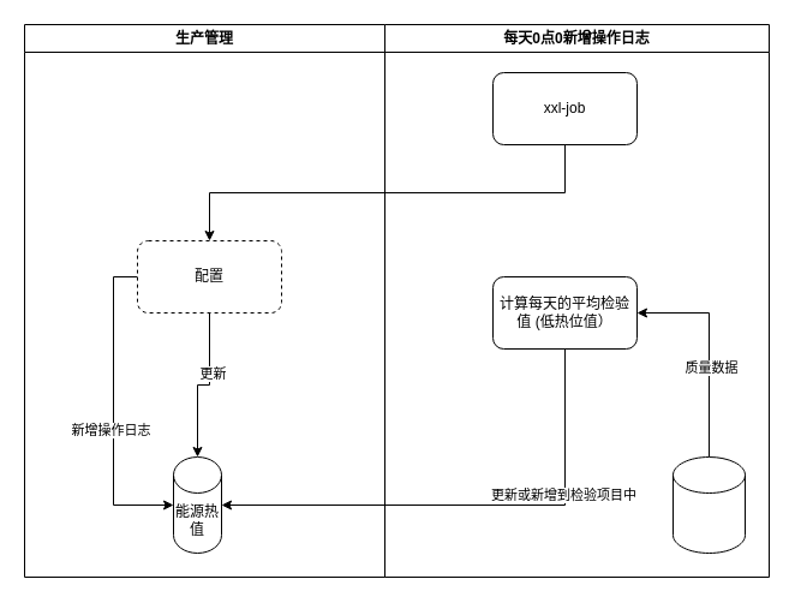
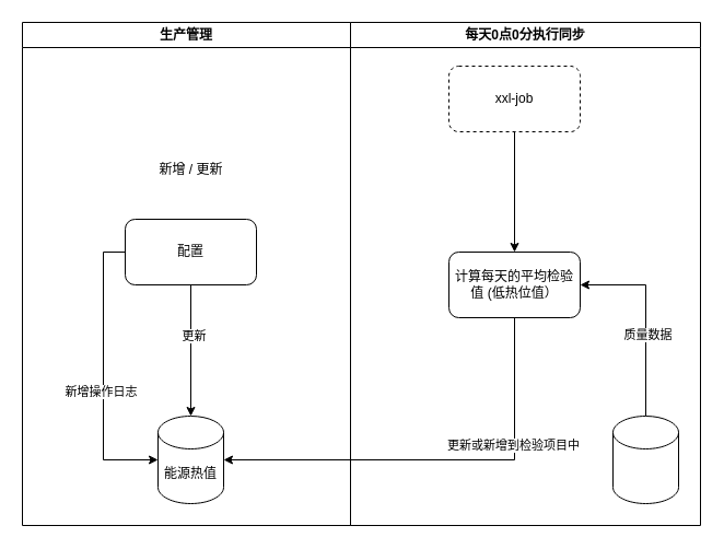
- <mxCell id="10" value="每天0点0新增操作日志" style="swimlane;whiteSpace=wrap;html=1;" vertex="1" parent="1"><mxGeometry x="320" y="20" width="320" height="460" as="geometry" /></mxCell>
+ <mxCell id="10" value="每天0点0分执行同步" style="swimlane;whiteSpace=wrap;html=1;" vertex="1" parent="1"><mxGeometry x="320" y="20" width="320" height="460" as="geometry" /></mxCell>
- <mxCell id="12" value="xxl-job" style="rounded=1;whiteSpace=wrap;html=1;" vertex="1" parent="10"><mxGeometry x="90" y="40" width="120" height="60" as="geometry" /></mxCell>
+ <mxCell id="12" value="xxl-job" style="rounded=1;whiteSpace=wrap;html=1;dashed=1;" vertex="1" parent="10"><mxGeometry x="90" y="40" width="120" height="60" as="geometry" /></mxCell>
+ <mxCell id="9" value="新增 / 更新" style="text;html=1;align=center;verticalAlign=middle;resizable=0;points=[];autosize=1;strokeColor=none;fillColor=none;" vertex="1" parent="7"><mxGeometry x="114" y="120" width="80" height="30" as="geometry" /></mxCell>
- <mxCell id="11" style="edgeStyle=orthogonalEdgeStyle;rounded=0;orthogonalLoop=1;jettySize=auto;html=1;exitX=0.5;exitY=1;exitDx=0;exitDy=0;" edge="1" parent="10" source="12" target="6"><mxGeometry relative="1" as="geometry" /></mxCell>
+ <mxCell id="11" style="edgeStyle=orthogonalEdgeStyle;rounded=0;orthogonalLoop=1;jettySize=auto;html=1;exitX=0.5;exitY=1;exitDx=0;exitDy=0;" edge="1" parent="10" source="12" target="13"><mxGeometry relative="1" as="geometry" /></mxCell>
- <mxCell id="6" value="配置" style="rounded=1;whiteSpace=wrap;html=1;dashed=1;" vertex="1" parent="1"><mxGeometry x="114" y="200" width="120" height="60" as="geometry" /></mxCell>
+ <mxCell id="6" value="配置" style="rounded=1;whiteSpace=wrap;html=1;" vertex="1" parent="1"><mxGeometry x="114" y="200" width="120" height="60" as="geometry" /></mxCell>
- <mxCell id="8" value="能源热值" style="shape=cylinder3;whiteSpace=wrap;html=1;boundedLbl=1;backgroundOutline=1;size=15;" vertex="1" parent="7"><mxGeometry x="124" y="360" width="40" height="80" as="geometry" /></mxCell>
+ <mxCell id="8" value="能源热值" style="shape=cylinder3;whiteSpace=wrap;html=1;boundedLbl=1;backgroundOutline=1;size=15;" vertex="1" parent="7"><mxGeometry x="124" y="360" width="60" height="80" as="geometry" /></mxCell>
